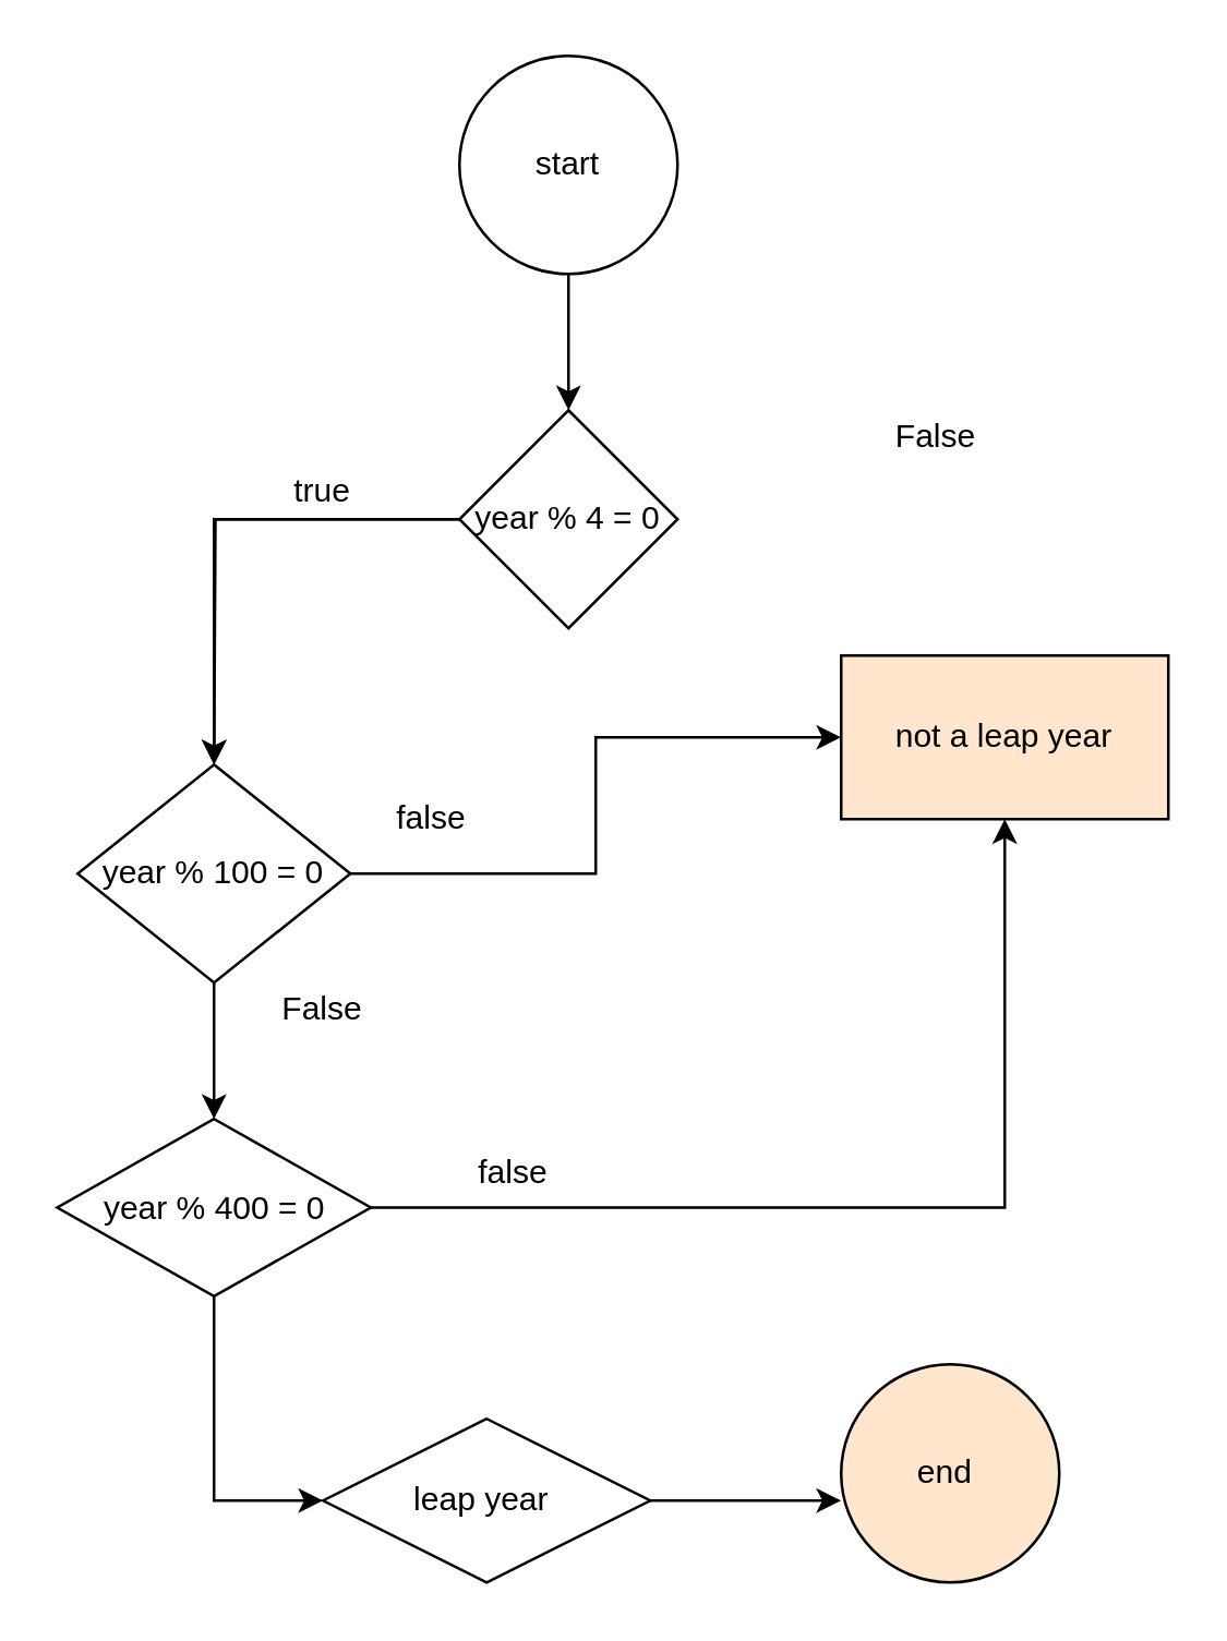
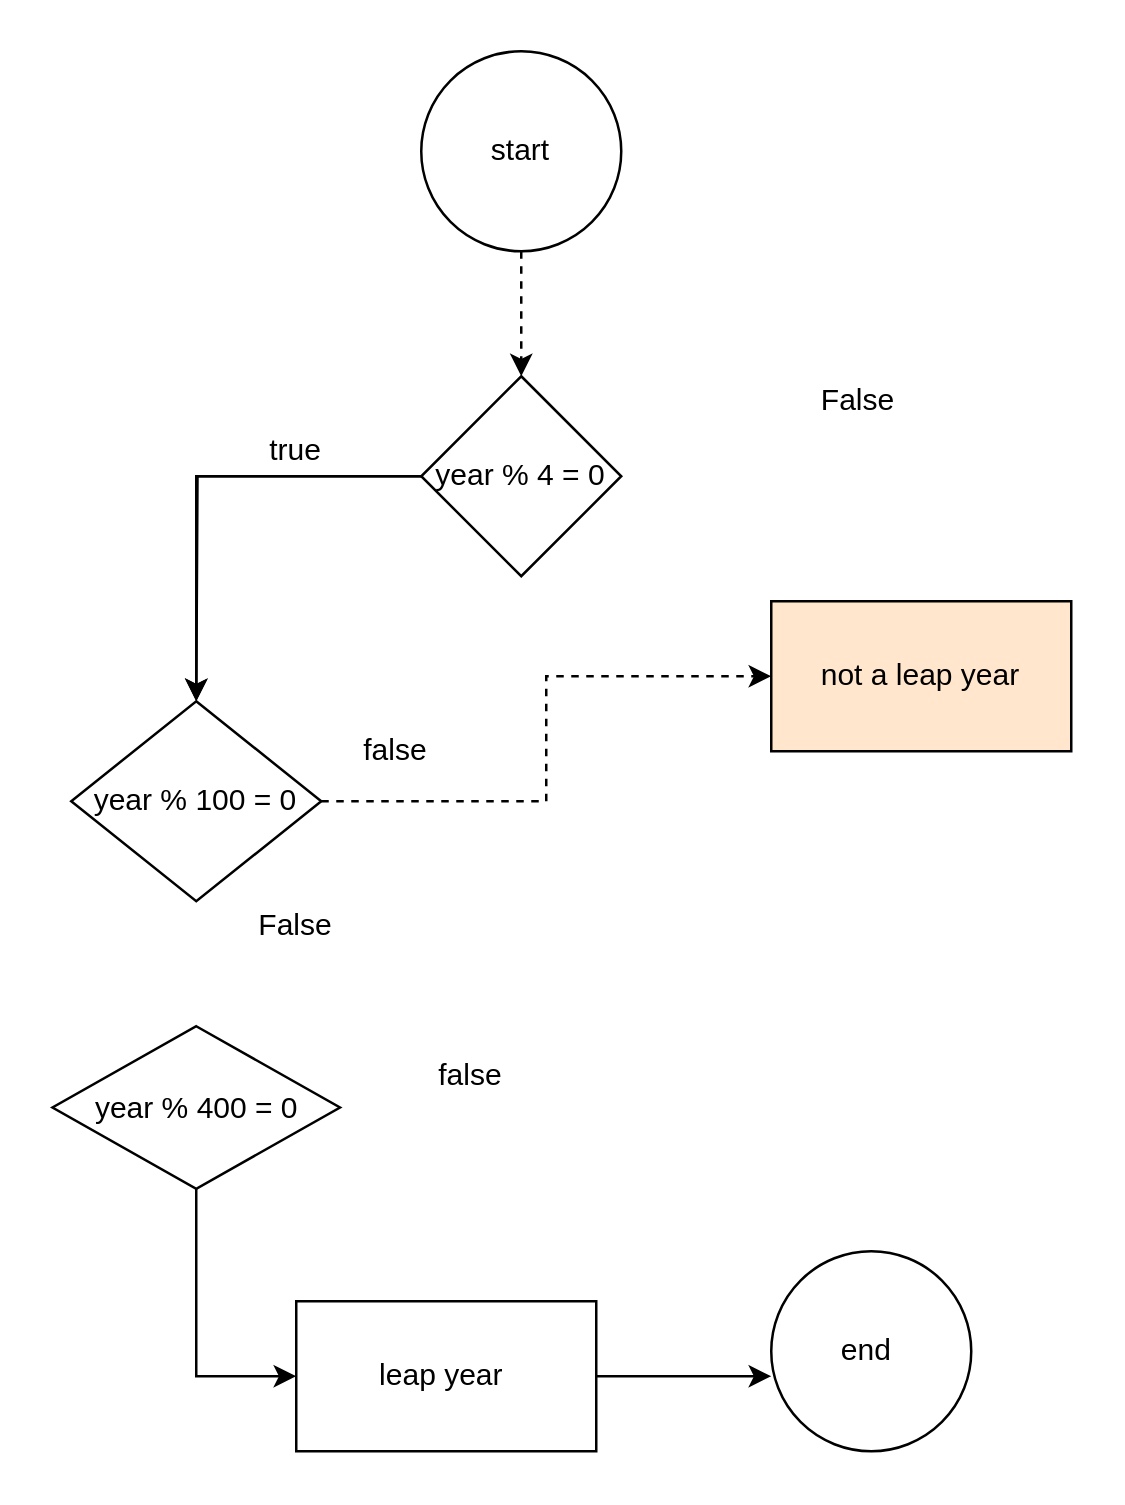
- <mxCell id="2" style="edgeStyle=orthogonalEdgeStyle;rounded=0;orthogonalLoop=1;jettySize=auto;html=1;entryX=0.5;entryY=0;entryDx=0;entryDy=0;" edge="1" parent="1" source="3" target="6"><mxGeometry relative="1" as="geometry" /></mxCell>
+ <mxCell id="2" style="edgeStyle=orthogonalEdgeStyle;rounded=0;orthogonalLoop=1;jettySize=auto;html=1;entryX=0.5;entryY=0;entryDx=0;entryDy=0;dashed=1;" edge="1" parent="1" source="3" target="6"><mxGeometry relative="1" as="geometry" /></mxCell>
- <mxCell id="9" style="edgeStyle=orthogonalEdgeStyle;rounded=0;orthogonalLoop=1;jettySize=auto;html=1;entryX=0;entryY=0.5;entryDx=0;entryDy=0;" edge="1" parent="1" source="10" target="11"><mxGeometry relative="1" as="geometry" /></mxCell>
+ <mxCell id="9" style="edgeStyle=orthogonalEdgeStyle;rounded=0;orthogonalLoop=1;jettySize=auto;html=1;entryX=0;entryY=0.5;entryDx=0;entryDy=0;dashed=1;" edge="1" parent="1" source="10" target="11"><mxGeometry relative="1" as="geometry" /></mxCell>
- <mxCell id="8" style="edgeStyle=orthogonalEdgeStyle;rounded=0;orthogonalLoop=1;jettySize=auto;html=1;" edge="1" parent="1" source="10" target="15"><mxGeometry relative="1" as="geometry" /></mxCell>
- <mxCell id="13" style="edgeStyle=orthogonalEdgeStyle;rounded=0;orthogonalLoop=1;jettySize=auto;html=1;entryX=0.5;entryY=1;entryDx=0;entryDy=0;" edge="1" parent="1" source="15" target="11"><mxGeometry relative="1" as="geometry" /></mxCell>
- <mxCell id="21" value="end&amp;nbsp;" style="ellipse;whiteSpace=wrap;html=1;aspect=fixed;fillColor=#ffe6cc;" vertex="1" parent="1"><mxGeometry x="308" y="500" width="80" height="80" as="geometry" /></mxCell>
+ <mxCell id="21" value="end&amp;nbsp;" style="ellipse;whiteSpace=wrap;html=1;aspect=fixed;" vertex="1" parent="1"><mxGeometry x="308" y="500" width="80" height="80" as="geometry" /></mxCell>
- <mxCell id="20" value="leap year&amp;nbsp;" style="rhombus;whiteSpace=wrap;html=1;" vertex="1" parent="1"><mxGeometry x="118" y="520" width="120" height="60" as="geometry" /></mxCell>
+ <mxCell id="20" value="leap year&amp;nbsp;" style="rounded=0;whiteSpace=wrap;html=1;" vertex="1" parent="1"><mxGeometry x="118" y="520" width="120" height="60" as="geometry" /></mxCell>
